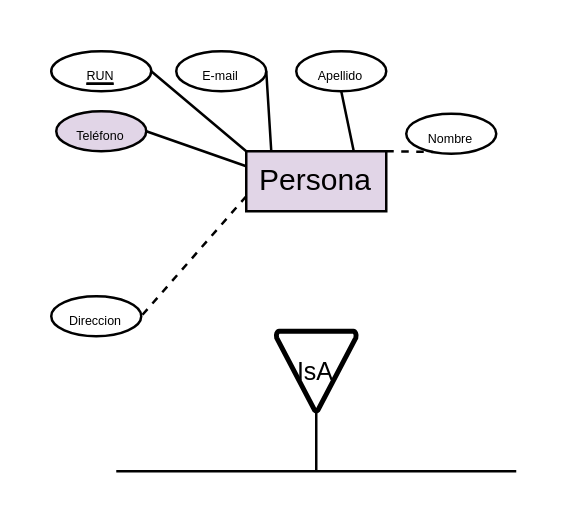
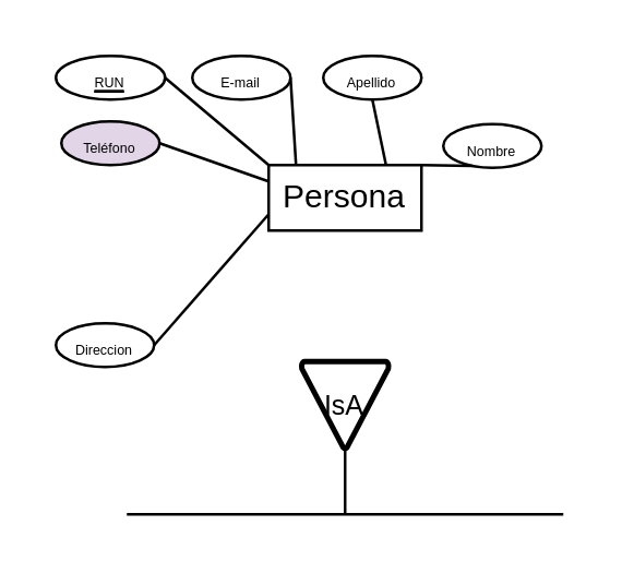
- <mxCell id="14" value="" style="endArrow=none;html=1;rounded=0;entryX=0.294;entryY=0.956;entryDx=0;entryDy=0;exitX=1;exitY=0;exitDx=0;exitDy=0;entryPerimeter=0;dashed=1;" edge="1" parent="1" source="2" target="7"><mxGeometry width="50" height="50" relative="1" as="geometry"><mxPoint x="165" y="60" as="sourcePoint" /><mxPoint x="158" y="44" as="targetPoint" /></mxGeometry></mxCell>
+ <mxCell id="14" value="" style="endArrow=none;html=1;rounded=0;entryX=0.294;entryY=0.956;entryDx=0;entryDy=0;exitX=1;exitY=0;exitDx=0;exitDy=0;entryPerimeter=0;" edge="1" parent="1" source="2" target="7"><mxGeometry width="50" height="50" relative="1" as="geometry"><mxPoint x="165" y="60" as="sourcePoint" /><mxPoint x="158" y="44" as="targetPoint" /></mxGeometry></mxCell>
- <mxCell id="2" value="&lt;span style=&quot;text-wrap-mode: nowrap;&quot;&gt;Persona&lt;/span&gt;" style="whiteSpace=wrap;html=1;align=center;fillColor=#e1d5e7;" vertex="1" parent="1"><mxGeometry x="98" y="60" width="56" height="24" as="geometry" /></mxCell>
+ <mxCell id="2" value="&lt;span style=&quot;text-wrap-mode: nowrap;&quot;&gt;Persona&lt;/span&gt;" style="whiteSpace=wrap;html=1;align=center;" vertex="1" parent="1"><mxGeometry x="98" y="60" width="56" height="24" as="geometry" /></mxCell>
- <mxCell id="5" value="" style="endArrow=none;html=1;rounded=0;entryX=1;entryY=0.5;entryDx=0;entryDy=0;exitX=0;exitY=0.75;exitDx=0;exitDy=0;dashed=1;" edge="1" parent="1" source="2" target="9"><mxGeometry width="50" height="50" relative="1" as="geometry"><mxPoint x="77" y="124" as="sourcePoint" /><mxPoint x="70" y="108" as="targetPoint" /></mxGeometry></mxCell>
+ <mxCell id="5" value="" style="endArrow=none;html=1;rounded=0;entryX=1;entryY=0.5;entryDx=0;entryDy=0;exitX=0;exitY=0.75;exitDx=0;exitDy=0;" edge="1" parent="1" source="2" target="9"><mxGeometry width="50" height="50" relative="1" as="geometry"><mxPoint x="77" y="124" as="sourcePoint" /><mxPoint x="70" y="108" as="targetPoint" /></mxGeometry></mxCell>
